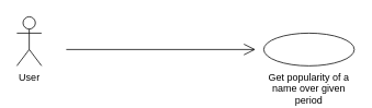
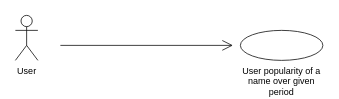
- <mxCell id="3" value="Get popularity of a name over given period" style="ellipse;whiteSpace=wrap;html=1;labelPosition=center;verticalLabelPosition=bottom;align=center;verticalAlign=top;" vertex="1" parent="1"><mxGeometry x="320" y="40" width="110" height="40" as="geometry" /></mxCell>
+ <mxCell id="3" value="User popularity of a name over given period" style="ellipse;whiteSpace=wrap;html=1;labelPosition=center;verticalLabelPosition=bottom;align=center;verticalAlign=top;" vertex="1" parent="1"><mxGeometry x="320" y="40" width="110" height="40" as="geometry" /></mxCell>
